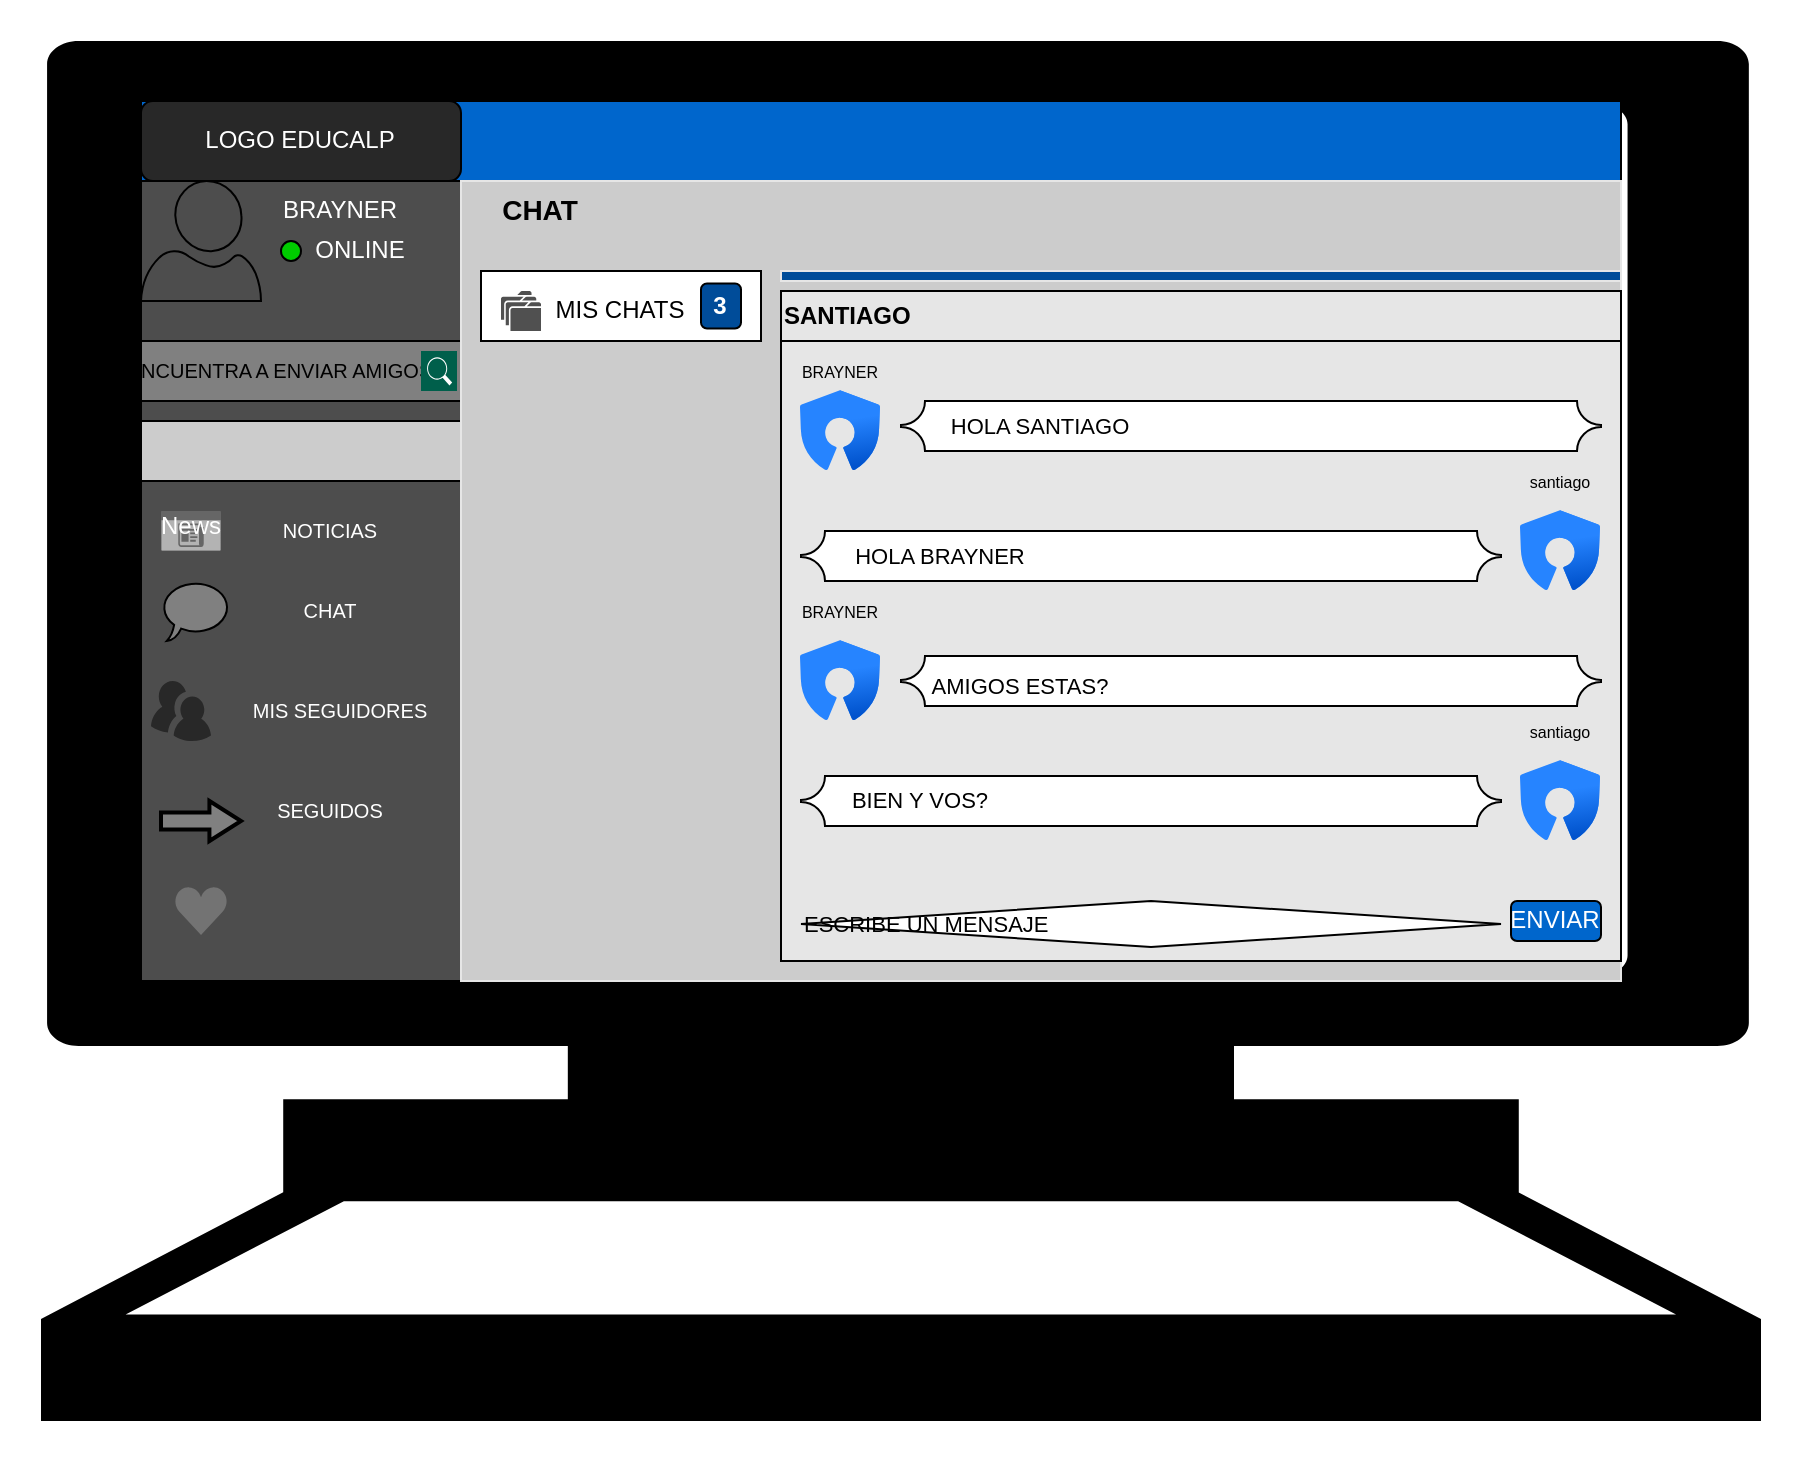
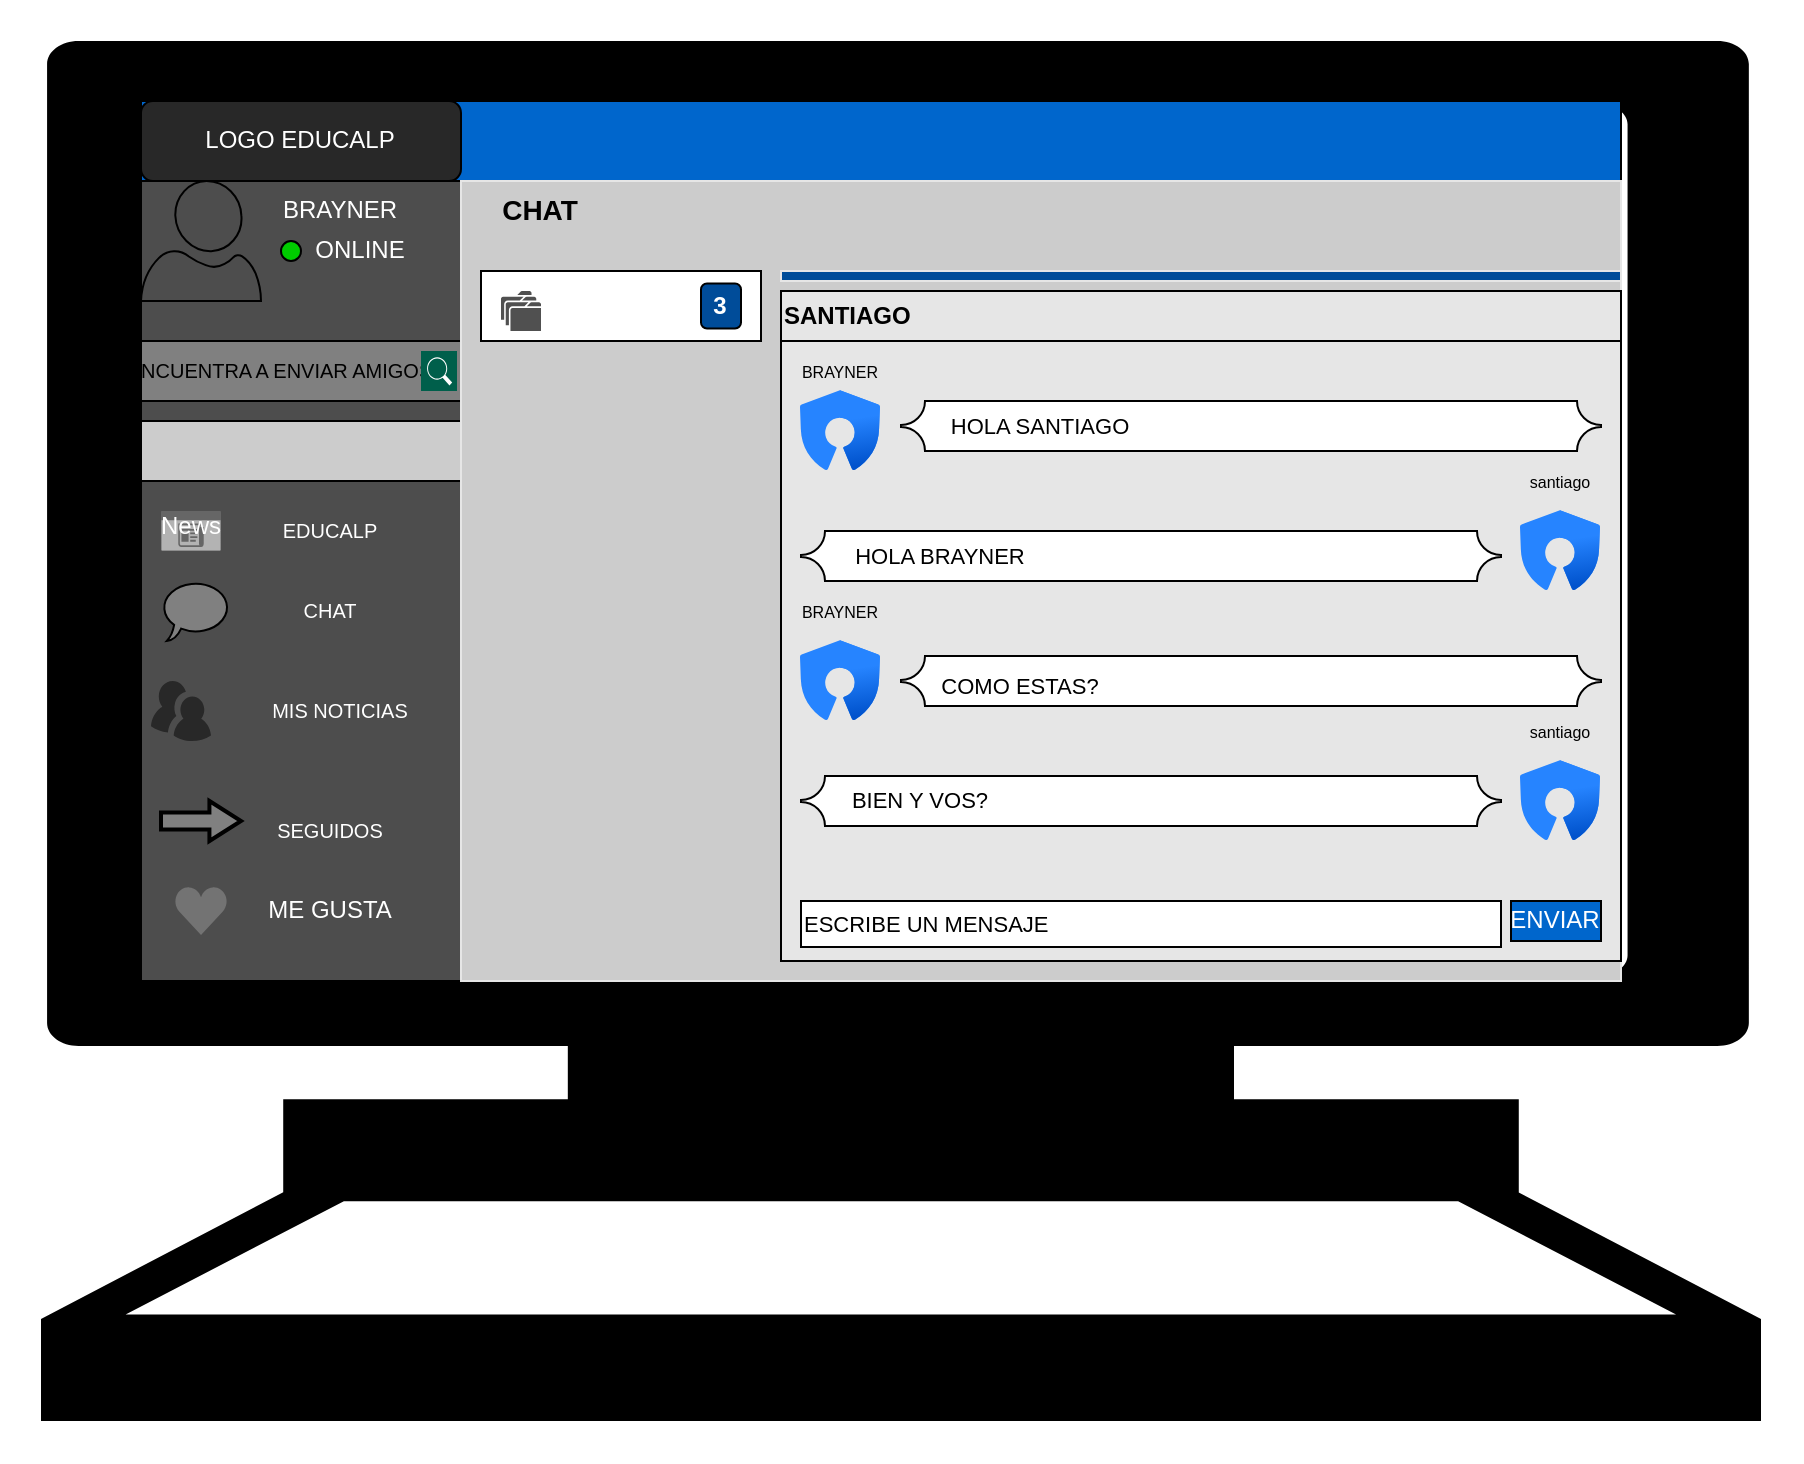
- <mxCell id="29" value="MIS CHATS" style="text;html=1;strokeColor=none;fillColor=none;align=center;verticalAlign=middle;whiteSpace=wrap;rounded=0;" vertex="1" parent="1"><mxGeometry x="270" y="140" width="80" height="30" as="geometry" /></mxCell>
- <mxCell id="13" value="&lt;font color=&quot;#ffffff&quot;&gt;NOTICIAS&lt;/font&gt;" style="text;html=1;strokeColor=none;fillColor=none;align=center;verticalAlign=middle;whiteSpace=wrap;rounded=0;fontSize=10;" vertex="1" parent="1"><mxGeometry x="135" y="250" width="60" height="30" as="geometry" /></mxCell>
+ <mxCell id="13" value="&lt;font color=&quot;#ffffff&quot;&gt;EDUCALP&lt;/font&gt;" style="text;html=1;strokeColor=none;fillColor=none;align=center;verticalAlign=middle;whiteSpace=wrap;rounded=0;fontSize=10;" vertex="1" parent="1"><mxGeometry x="135" y="250" width="60" height="30" as="geometry" /></mxCell>
- <mxCell id="49" value="AMIGOS ESTAS?" style="text;html=1;strokeColor=none;fillColor=none;align=center;verticalAlign=middle;whiteSpace=wrap;rounded=0;fontSize=11;fontColor=#000000;" vertex="1" parent="1"><mxGeometry x="460" y="327.5" width="100" height="30" as="geometry" /></mxCell>
+ <mxCell id="49" value="COMO ESTAS?" style="text;html=1;strokeColor=none;fillColor=none;align=center;verticalAlign=middle;whiteSpace=wrap;rounded=0;fontSize=11;fontColor=#000000;" vertex="1" parent="1"><mxGeometry x="460" y="327.5" width="100" height="30" as="geometry" /></mxCell>
- <mxCell id="15" value="&lt;font color=&quot;#ffffff&quot;&gt;MIS SEGUIDORES&lt;/font&gt;" style="text;html=1;strokeColor=none;fillColor=none;align=center;verticalAlign=middle;whiteSpace=wrap;rounded=0;fontSize=10;" vertex="1" parent="1"><mxGeometry x="125" y="340" width="90" height="30" as="geometry" /></mxCell>
+ <mxCell id="15" value="&lt;font color=&quot;#ffffff&quot;&gt;MIS NOTICIAS&lt;/font&gt;" style="text;html=1;strokeColor=none;fillColor=none;align=center;verticalAlign=middle;whiteSpace=wrap;rounded=0;fontSize=10;" vertex="1" parent="1"><mxGeometry x="125" y="340" width="90" height="30" as="geometry" /></mxCell>
- <mxCell id="16" value="&lt;font color=&quot;#ffffff&quot;&gt;SEGUIDOS&lt;/font&gt;" style="text;html=1;strokeColor=none;fillColor=none;align=center;verticalAlign=middle;whiteSpace=wrap;rounded=0;fontSize=10;" vertex="1" parent="1"><mxGeometry x="135" y="390" width="60" height="30" as="geometry" /></mxCell>
+ <mxCell id="16" value="&lt;font color=&quot;#ffffff&quot;&gt;SEGUIDOS&lt;/font&gt;" style="text;html=1;strokeColor=none;fillColor=none;align=center;verticalAlign=middle;whiteSpace=wrap;rounded=0;fontSize=10;" vertex="1" parent="1"><mxGeometry x="135" y="400" width="60" height="30" as="geometry" /></mxCell>
+ <mxCell id="17" value="&lt;font style=&quot;font-size: 12px&quot; color=&quot;#ffffff&quot;&gt;ME GUSTA&lt;/font&gt;" style="text;html=1;strokeColor=none;fillColor=none;align=center;verticalAlign=middle;whiteSpace=wrap;rounded=0;fontSize=10;" vertex="1" parent="1"><mxGeometry x="130" y="440" width="70" height="30" as="geometry" /></mxCell>
- <mxCell id="46" value="&lt;span style=&quot;font-size: 12px&quot;&gt;&lt;font color=&quot;#ffffff&quot;&gt;ENVIAR&lt;/font&gt;&lt;/span&gt;" style="whiteSpace=wrap;html=1;fontSize=8;fillColor=#0066CC;rounded=1;" vertex="1" parent="1"><mxGeometry x="755" y="450" width="45" height="20" as="geometry" /></mxCell>
+ <mxCell id="46" value="&lt;span style=&quot;font-size: 12px&quot;&gt;&lt;font color=&quot;#ffffff&quot;&gt;ENVIAR&lt;/font&gt;&lt;/span&gt;" style="rounded=0;whiteSpace=wrap;html=1;fontSize=8;fillColor=#0066CC;" vertex="1" parent="1"><mxGeometry x="755" y="450" width="45" height="20" as="geometry" /></mxCell>
- <mxCell id="45" value="&lt;font style=&quot;font-size: 11px&quot;&gt;ESCRIBE UN MENSAJE&lt;/font&gt;" style="rhombus;whiteSpace=wrap;html=1;fontSize=8;align=left;" vertex="1" parent="1"><mxGeometry x="400" y="450" width="350" height="23" as="geometry" /></mxCell>
+ <mxCell id="45" value="&lt;font style=&quot;font-size: 11px&quot;&gt;ESCRIBE UN MENSAJE&lt;/font&gt;" style="rounded=0;whiteSpace=wrap;html=1;fontSize=8;align=left;" vertex="1" parent="1"><mxGeometry x="400" y="450" width="350" height="23" as="geometry" /></mxCell>
